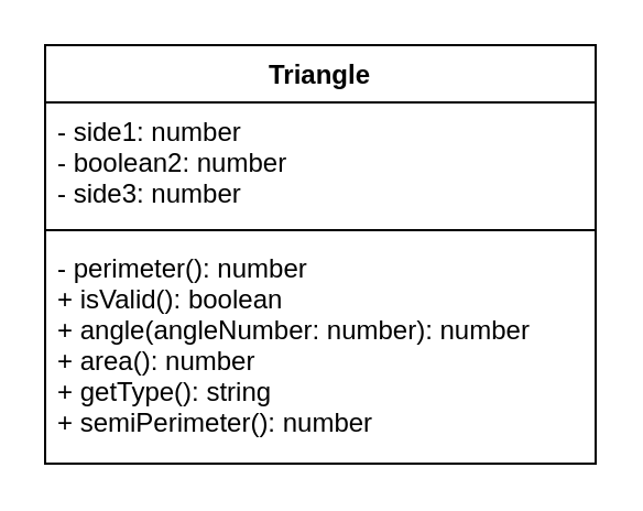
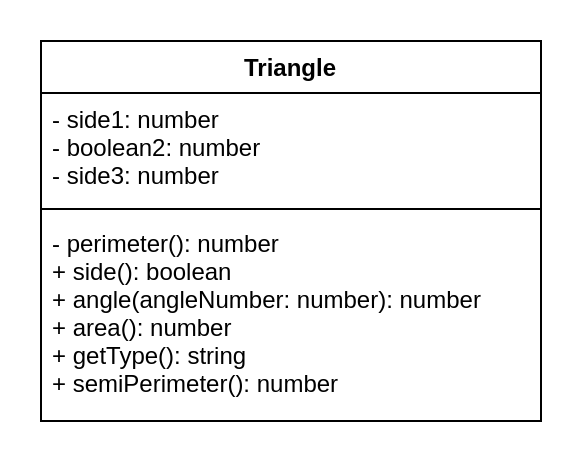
- <mxCell id="5" value="- perimeter(): number&#10;+ isValid(): boolean&#10;+ angle(angleNumber: number): number&#10;+ area(): number&#10;+ getType(): string&#10;+ semiPerimeter(): number" style="text;strokeColor=none;fillColor=none;align=left;verticalAlign=top;spacingLeft=4;spacingRight=4;overflow=hidden;rotatable=0;points=[[0,0.5],[1,0.5]];portConstraint=eastwest;" parent="2" vertex="1"><mxGeometry y="88" width="250" height="102" as="geometry" /></mxCell>
+ <mxCell id="5" value="- perimeter(): number&#10;+ side(): boolean&#10;+ angle(angleNumber: number): number&#10;+ area(): number&#10;+ getType(): string&#10;+ semiPerimeter(): number" style="text;strokeColor=none;fillColor=none;align=left;verticalAlign=top;spacingLeft=4;spacingRight=4;overflow=hidden;rotatable=0;points=[[0,0.5],[1,0.5]];portConstraint=eastwest;" parent="2" vertex="1"><mxGeometry y="88" width="250" height="102" as="geometry" /></mxCell>
